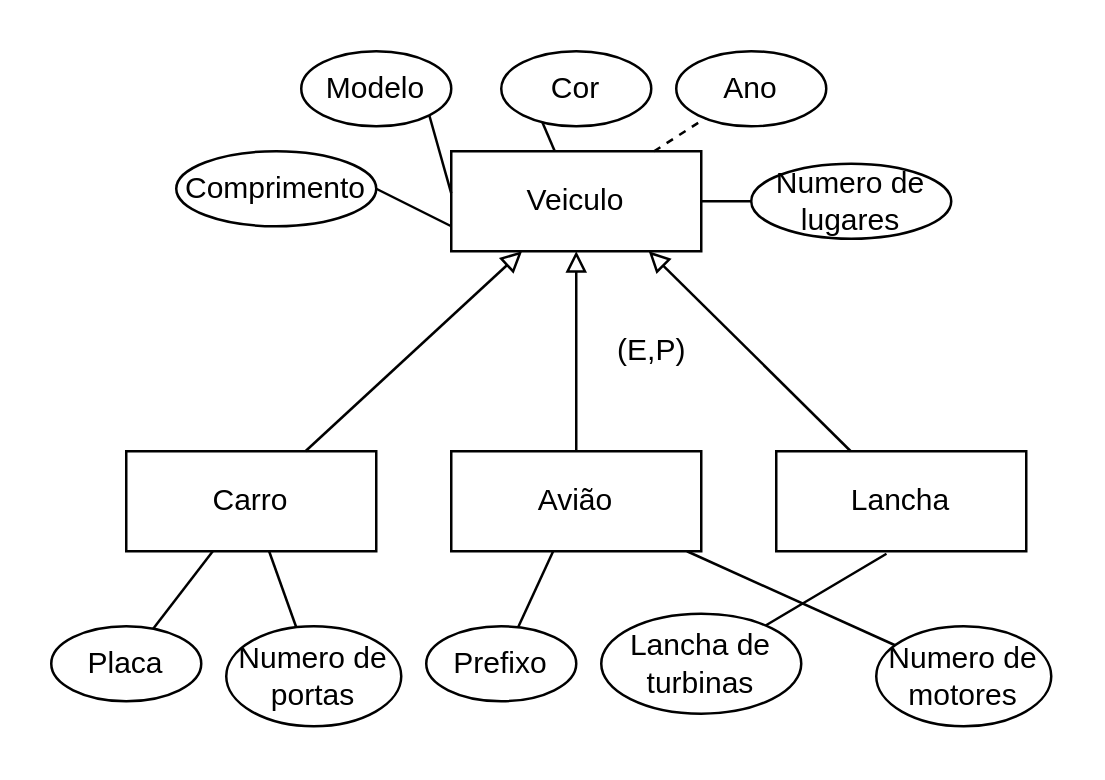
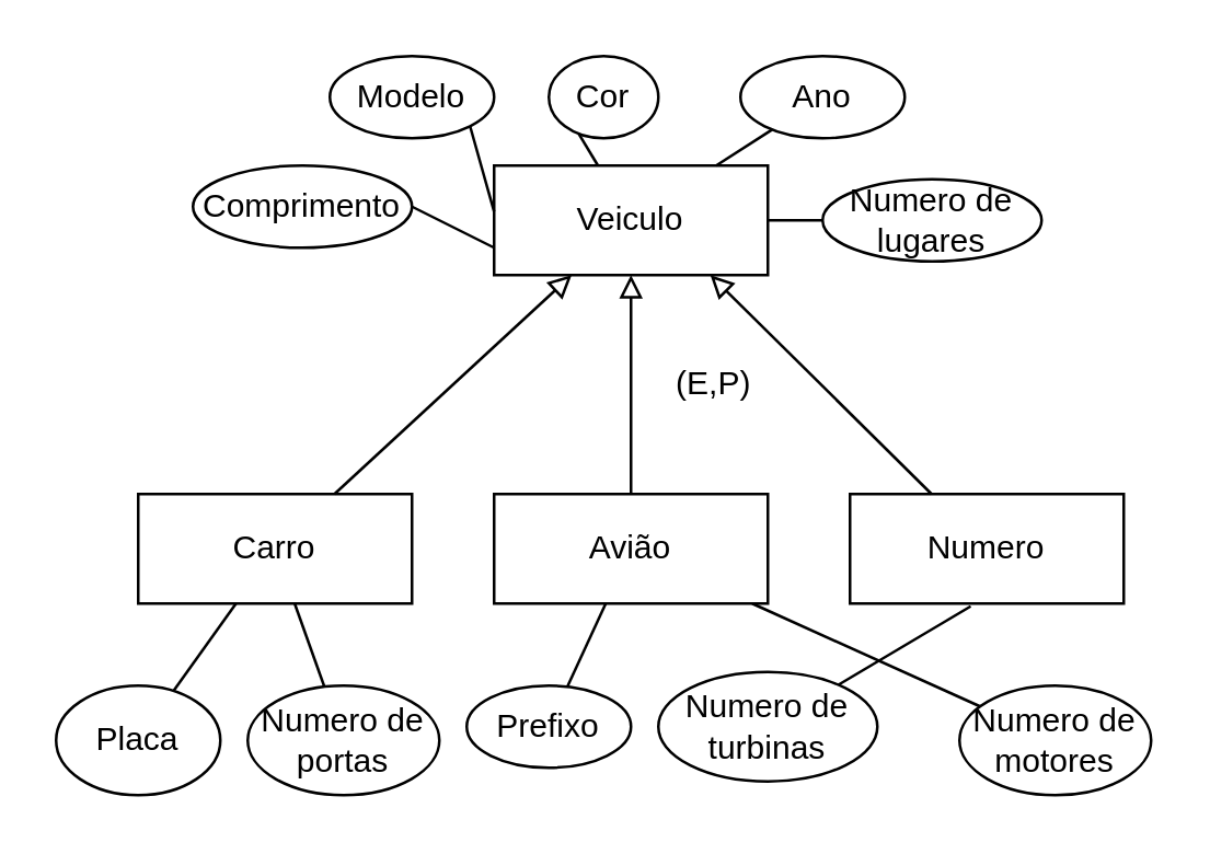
- <mxCell id="8" value="Cor" style="ellipse;whiteSpace=wrap;html=1;align=center;" vertex="1" parent="1"><mxGeometry x="200" y="20" width="60" height="30" as="geometry" /></mxCell>
+ <mxCell id="8" value="Cor" style="ellipse;whiteSpace=wrap;html=1;align=center;" vertex="1" parent="1"><mxGeometry x="200" y="20" width="40" height="30" as="geometry" /></mxCell>
- <mxCell id="14" value="" style="endArrow=none;html=1;rounded=0;dashed=1;" edge="1" parent="1" source="2" target="7"><mxGeometry relative="1" as="geometry"><mxPoint x="170" y="95" as="sourcePoint" /><mxPoint x="200" y="96.875" as="targetPoint" /></mxGeometry></mxCell>
+ <mxCell id="14" value="" style="endArrow=none;html=1;rounded=0;" edge="1" parent="1" source="2" target="7"><mxGeometry relative="1" as="geometry"><mxPoint x="170" y="95" as="sourcePoint" /><mxPoint x="200" y="96.875" as="targetPoint" /></mxGeometry></mxCell>
- <mxCell id="5" value="Lancha" style="whiteSpace=wrap;html=1;align=center;" vertex="1" parent="1"><mxGeometry x="310" y="180" width="100" height="40" as="geometry" /></mxCell>
+ <mxCell id="5" value="Numero" style="whiteSpace=wrap;html=1;align=center;" vertex="1" parent="1"><mxGeometry x="310" y="180" width="100" height="40" as="geometry" /></mxCell>
- <mxCell id="16" value="Placa" style="ellipse;whiteSpace=wrap;html=1;align=center;" vertex="1" parent="1"><mxGeometry x="20" y="250" width="60" height="30" as="geometry" /></mxCell>
+ <mxCell id="16" value="Placa" style="ellipse;whiteSpace=wrap;html=1;align=center;" vertex="1" parent="1"><mxGeometry x="20" y="250" width="60" height="40" as="geometry" /></mxCell>
- <mxCell id="18" value="Lancha de turbinas" style="ellipse;whiteSpace=wrap;html=1;align=center;" vertex="1" parent="1"><mxGeometry x="240" y="245" width="80" height="40" as="geometry" /></mxCell>
+ <mxCell id="18" value="Numero de turbinas" style="ellipse;whiteSpace=wrap;html=1;align=center;" vertex="1" parent="1"><mxGeometry x="240" y="245" width="80" height="40" as="geometry" /></mxCell>
